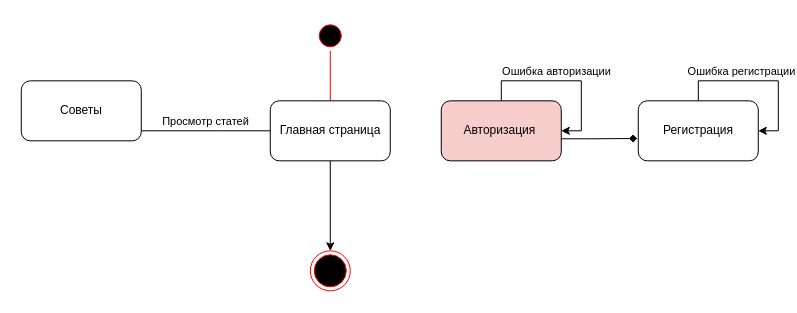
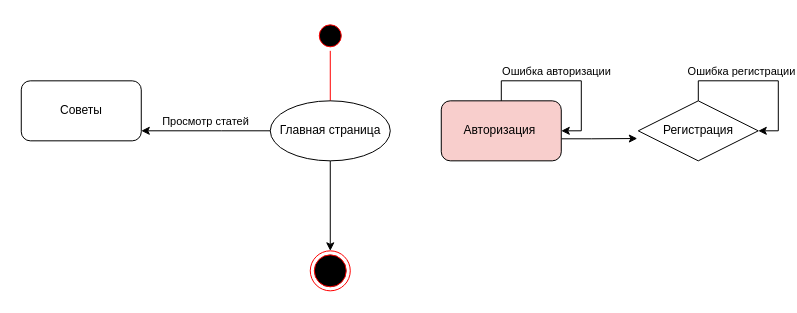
- <mxCell id="5" value="" style="edgeStyle=orthogonalEdgeStyle;rounded=0;orthogonalLoop=1;jettySize=auto;html=1;endArrow=none;" edge="1" parent="1" source="8" target="11"><mxGeometry relative="1" as="geometry"><Array as="points"><mxPoint x="220.778" y="130.333" /><mxPoint x="220.778" y="130.333" /></Array></mxGeometry></mxCell>
+ <mxCell id="5" value="" style="edgeStyle=orthogonalEdgeStyle;rounded=0;orthogonalLoop=1;jettySize=auto;html=1;" edge="1" parent="1" source="8" target="11"><mxGeometry relative="1" as="geometry"><Array as="points"><mxPoint x="220.778" y="130.333" /><mxPoint x="220.778" y="130.333" /></Array></mxGeometry></mxCell>
- <mxCell id="8" value="Главная страница" style="rounded=1;whiteSpace=wrap;html=1;" vertex="1" parent="1"><mxGeometry x="269.778" y="100.333" width="120" height="60" as="geometry" /></mxCell>
+ <mxCell id="8" value="Главная страница" style="ellipse;whiteSpace=wrap;html=1;" vertex="1" parent="1"><mxGeometry x="269.778" y="100.333" width="120" height="60" as="geometry" /></mxCell>
- <mxCell id="14" value="Регистрация" style="whiteSpace=wrap;html=1;rounded=1;" vertex="1" parent="1"><mxGeometry x="637.778" y="100.333" width="120" height="60" as="geometry" /></mxCell>
+ <mxCell id="14" value="Регистрация" style="rhombus;whiteSpace=wrap;html=1;" vertex="1" parent="1"><mxGeometry x="637.778" y="100.333" width="120" height="60" as="geometry" /></mxCell>
- <mxCell id="9" style="edgeStyle=orthogonalEdgeStyle;rounded=0;orthogonalLoop=1;jettySize=auto;html=1;entryX=-0.008;entryY=0.628;entryDx=0;entryDy=0;entryPerimeter=0;endArrow=diamond;" edge="1" parent="1" source="10" target="14"><mxGeometry relative="1" as="geometry"><Array as="points"><mxPoint x="590.778" y="138.333" /><mxPoint x="590.778" y="138.333" /></Array></mxGeometry></mxCell>
+ <mxCell id="9" style="edgeStyle=orthogonalEdgeStyle;rounded=0;orthogonalLoop=1;jettySize=auto;html=1;entryX=-0.008;entryY=0.628;entryDx=0;entryDy=0;entryPerimeter=0;" edge="1" parent="1" source="10" target="14"><mxGeometry relative="1" as="geometry"><Array as="points"><mxPoint x="590.778" y="138.333" /><mxPoint x="590.778" y="138.333" /></Array></mxGeometry></mxCell>
